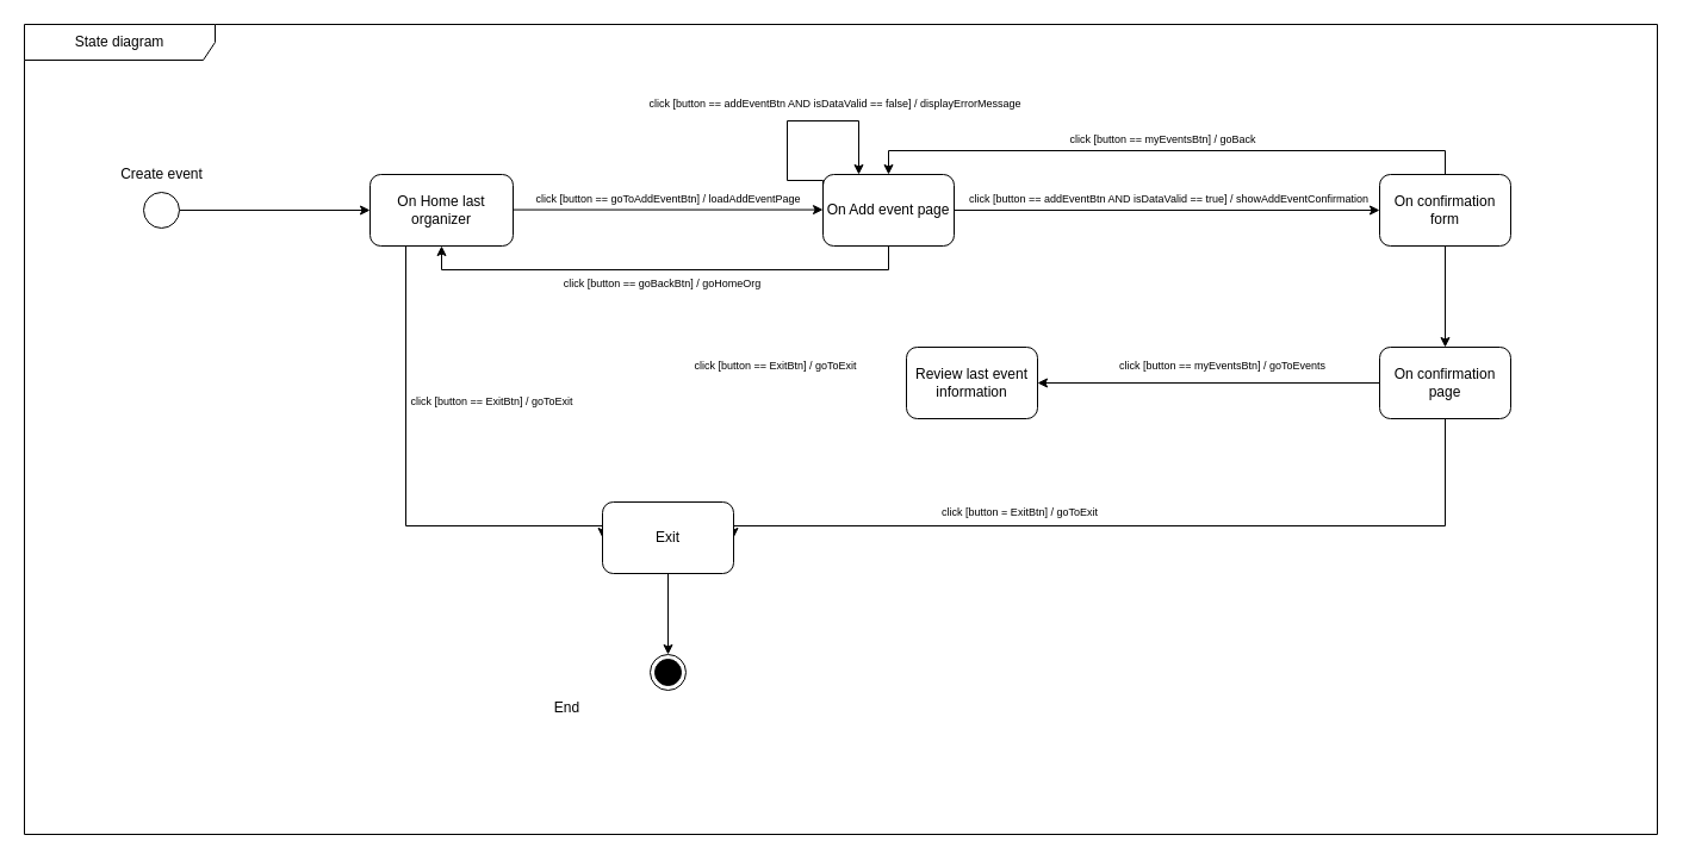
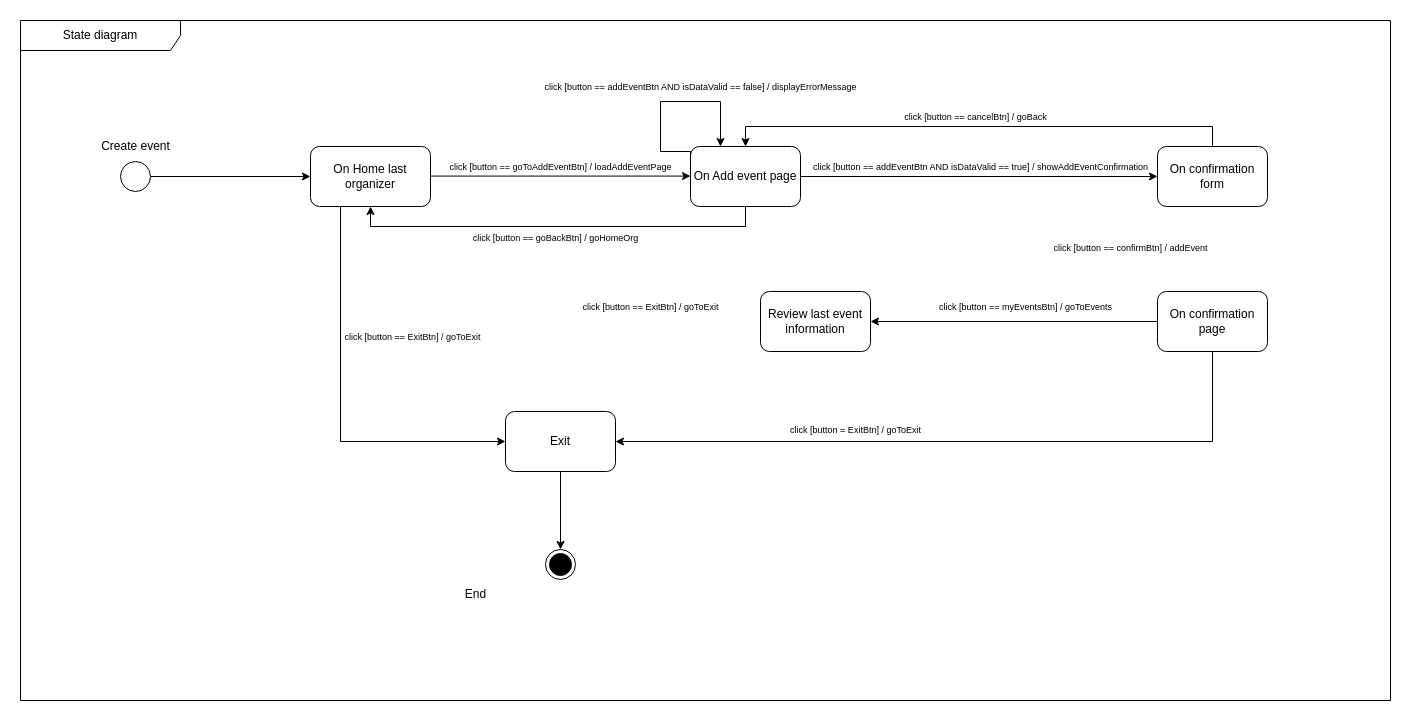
- <mxCell id="24" value="&lt;font style=&quot;font-size: 9px;&quot;&gt;click [button == myEventsBtn] / goBack&lt;/font&gt;" style="text;html=1;align=center;verticalAlign=middle;resizable=0;points=[];autosize=1;strokeColor=none;fillColor=none;" vertex="1" parent="2"><mxGeometry x="870" y="81" width="170" height="30" as="geometry" /></mxCell>
+ <mxCell id="24" value="&lt;font style=&quot;font-size: 9px;&quot;&gt;click [button == cancelBtn] / goBack&lt;/font&gt;" style="text;html=1;align=center;verticalAlign=middle;resizable=0;points=[];autosize=1;strokeColor=none;fillColor=none;" vertex="1" parent="2"><mxGeometry x="870" y="81" width="170" height="30" as="geometry" /></mxCell>
- <mxCell id="16" style="edgeStyle=orthogonalEdgeStyle;rounded=0;orthogonalLoop=1;jettySize=auto;html=1;" edge="1" parent="2" source="18" target="22"><mxGeometry relative="1" as="geometry" /></mxCell>
+ <mxCell id="23" value="&lt;font style=&quot;font-size: 9px;&quot;&gt;click [button == confirmBtn] / addEvent&lt;/font&gt;" style="text;html=1;align=center;verticalAlign=middle;resizable=0;points=[];autosize=1;strokeColor=none;fillColor=none;" vertex="1" parent="2"><mxGeometry x="1020" y="212" width="180" height="30" as="geometry" /></mxCell>
- <mxCell id="26" value="Exit" style="rounded=1;whiteSpace=wrap;html=1;" vertex="1" parent="2"><mxGeometry x="485" y="401" width="110" height="60" as="geometry" /></mxCell>
+ <mxCell id="26" value="Exit" style="rounded=1;whiteSpace=wrap;html=1;" vertex="1" parent="2"><mxGeometry x="485" y="391" width="110" height="60" as="geometry" /></mxCell>
